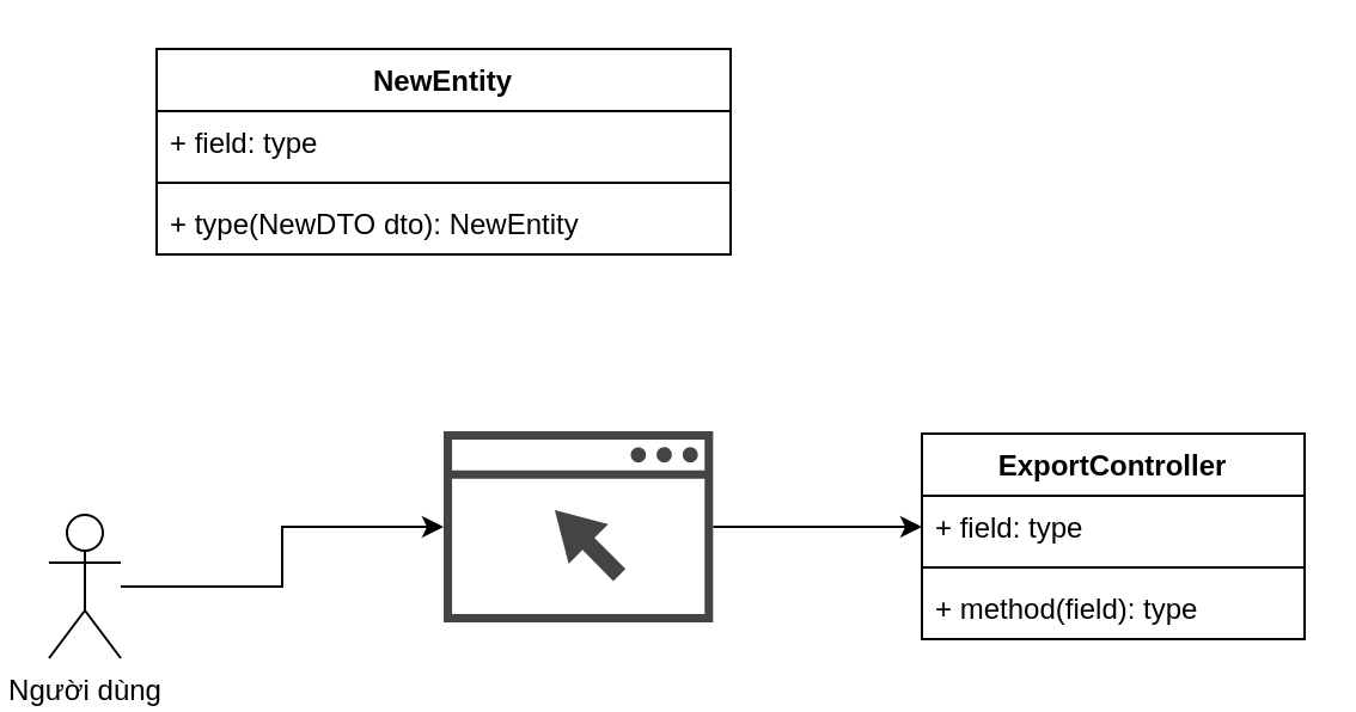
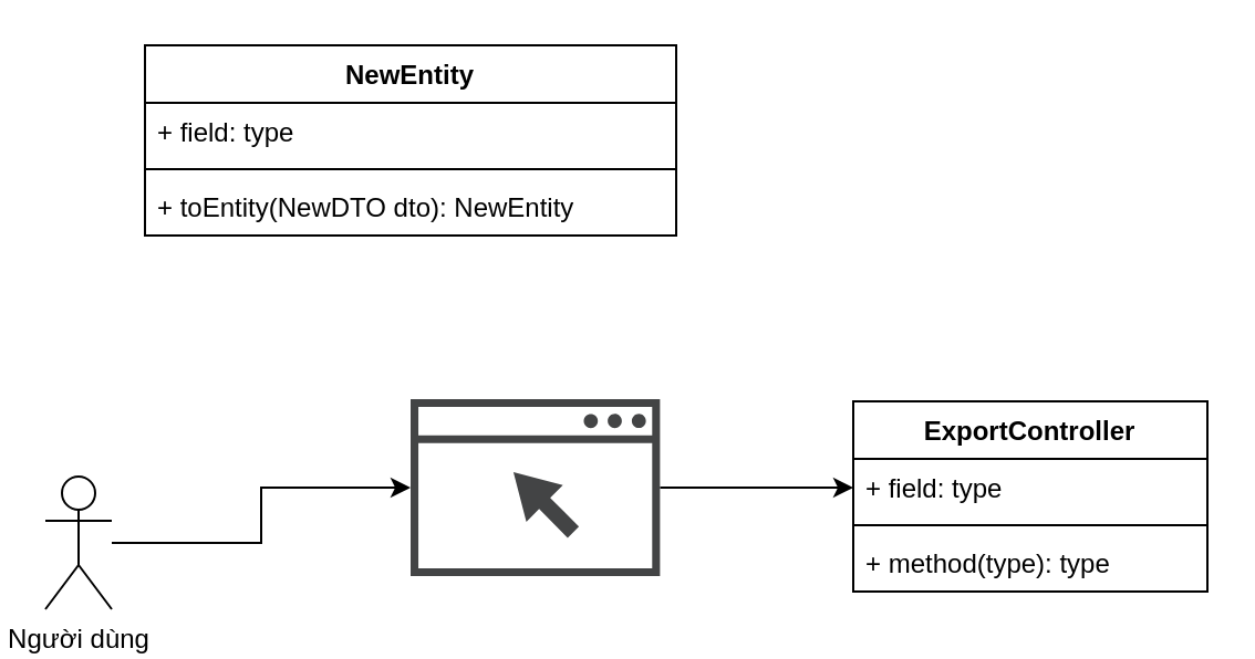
- <mxCell id="5" value="+ type(NewDTO dto): NewEntity" style="text;strokeColor=none;fillColor=none;align=left;verticalAlign=top;spacingLeft=4;spacingRight=4;overflow=hidden;rotatable=0;points=[[0,0.5],[1,0.5]];portConstraint=eastwest;" vertex="1" parent="2"><mxGeometry y="60" width="240" height="26" as="geometry" /></mxCell>
+ <mxCell id="5" value="+ toEntity(NewDTO dto): NewEntity" style="text;strokeColor=none;fillColor=none;align=left;verticalAlign=top;spacingLeft=4;spacingRight=4;overflow=hidden;rotatable=0;points=[[0,0.5],[1,0.5]];portConstraint=eastwest;" vertex="1" parent="2"><mxGeometry y="60" width="240" height="26" as="geometry" /></mxCell>
- <mxCell id="13" value="+ method(field): type" style="text;strokeColor=none;fillColor=none;align=left;verticalAlign=top;spacingLeft=4;spacingRight=4;overflow=hidden;rotatable=0;points=[[0,0.5],[1,0.5]];portConstraint=eastwest;" vertex="1" parent="10"><mxGeometry y="60" width="160" height="26" as="geometry" /></mxCell>
+ <mxCell id="13" value="+ method(type): type" style="text;strokeColor=none;fillColor=none;align=left;verticalAlign=top;spacingLeft=4;spacingRight=4;overflow=hidden;rotatable=0;points=[[0,0.5],[1,0.5]];portConstraint=eastwest;" vertex="1" parent="10"><mxGeometry y="60" width="160" height="26" as="geometry" /></mxCell>
